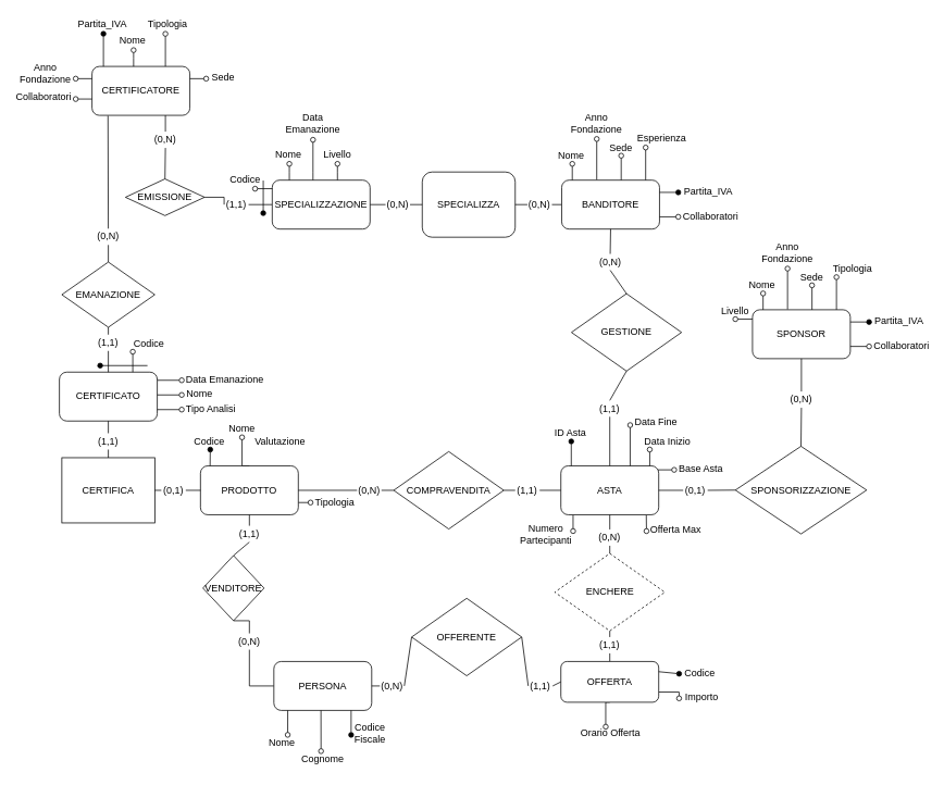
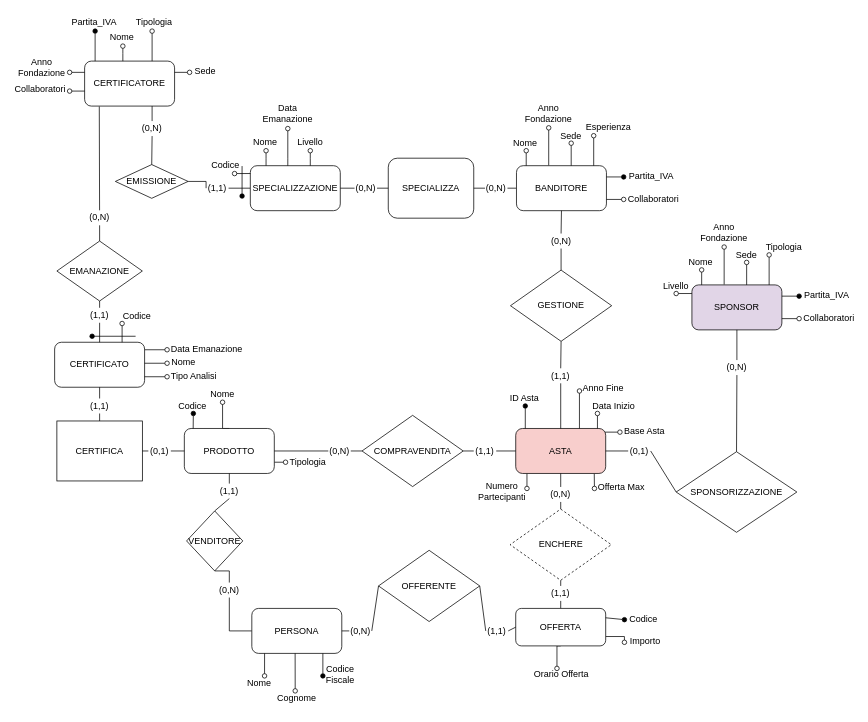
- <mxCell id="97" value="GESTIONE" style="rhombus;whiteSpace=wrap;html=1;" vertex="1" parent="1"><mxGeometry x="700" y="359.75" width="135" height="95" as="geometry" /></mxCell>
+ <mxCell id="97" value="GESTIONE" style="rhombus;whiteSpace=wrap;html=1;" vertex="1" parent="1"><mxGeometry x="680" y="359.75" width="135" height="95" as="geometry" /></mxCell>
- <mxCell id="140" value="SPONSOR" style="rounded=1;whiteSpace=wrap;html=1;" vertex="1" parent="1"><mxGeometry x="922" y="379.5" width="120" height="60" as="geometry" /></mxCell>
+ <mxCell id="140" value="SPONSOR" style="rounded=1;whiteSpace=wrap;html=1;fillColor=#e1d5e7;" vertex="1" parent="1"><mxGeometry x="922" y="379.5" width="120" height="60" as="geometry" /></mxCell>
- <mxCell id="118" value="Data Fine" style="text;html=1;align=center;verticalAlign=middle;whiteSpace=wrap;rounded=0;spacing=2;spacingTop=-10;spacingBottom=-10;" vertex="1" parent="1"><mxGeometry x="765.5" y="506.75" width="76" height="20" as="geometry" /></mxCell>
+ <mxCell id="118" value="Anno Fine" style="text;html=1;align=center;verticalAlign=middle;whiteSpace=wrap;rounded=0;spacing=2;spacingTop=-10;spacingBottom=-10;" vertex="1" parent="1"><mxGeometry x="765.5" y="506.75" width="76" height="20" as="geometry" /></mxCell>
- <mxCell id="81" value="Valutazione" style="text;html=1;align=center;verticalAlign=middle;whiteSpace=wrap;rounded=0;spacing=2;spacingTop=-10;spacingBottom=-10;" vertex="1" parent="1"><mxGeometry x="323" y="531" width="40" height="20" as="geometry" /></mxCell>
- <mxCell id="93" value="ASTA" style="rounded=1;whiteSpace=wrap;html=1;" vertex="1" parent="1"><mxGeometry x="687" y="571" width="120" height="60" as="geometry" /></mxCell>
+ <mxCell id="93" value="ASTA" style="rounded=1;whiteSpace=wrap;html=1;fillColor=#f8cecc;" vertex="1" parent="1"><mxGeometry x="687" y="571" width="120" height="60" as="geometry" /></mxCell>
- <mxCell id="106" value="SPONSORIZZAZIONE" style="rhombus;whiteSpace=wrap;html=1;" vertex="1" parent="1"><mxGeometry x="901" y="547" width="161" height="107.5" as="geometry" /></mxCell>
+ <mxCell id="106" value="SPONSORIZZAZIONE" style="rhombus;whiteSpace=wrap;html=1;" vertex="1" parent="1"><mxGeometry x="901" y="602" width="161" height="107.5" as="geometry" /></mxCell>
